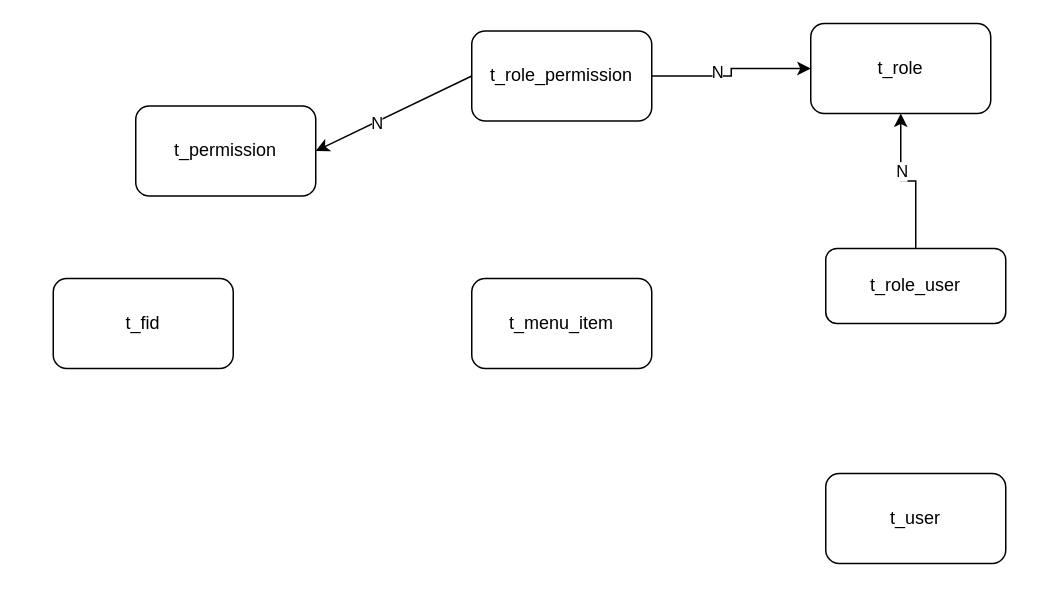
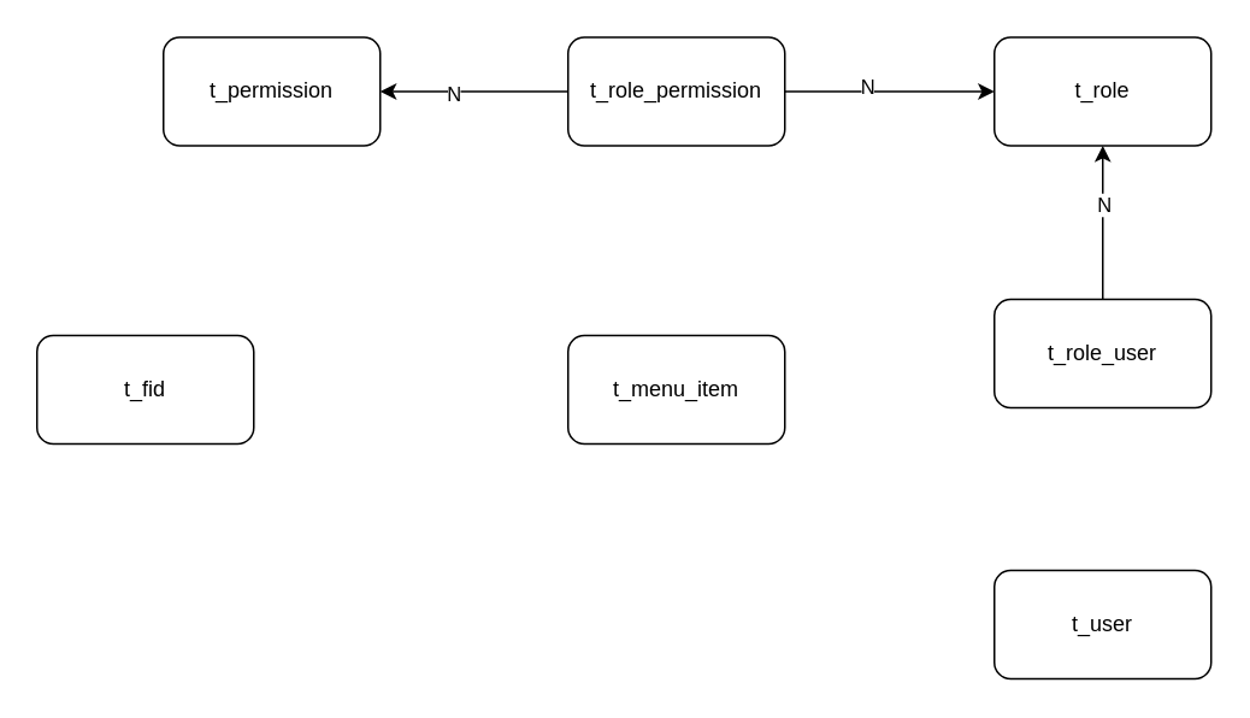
- <mxCell id="4" value="t_role" style="rounded=1;whiteSpace=wrap;html=1;" parent="1" vertex="1"><mxGeometry x="540" y="15" width="120" height="60" as="geometry" /></mxCell>
+ <mxCell id="4" value="t_role" style="rounded=1;whiteSpace=wrap;html=1;" parent="1" vertex="1"><mxGeometry x="550" y="20" width="120" height="60" as="geometry" /></mxCell>
- <mxCell id="8" value="t_permission" style="rounded=1;whiteSpace=wrap;html=1;" parent="1" vertex="1"><mxGeometry x="90" y="70" width="120" height="60" as="geometry" /></mxCell>
+ <mxCell id="8" value="t_permission" style="rounded=1;whiteSpace=wrap;html=1;" parent="1" vertex="1"><mxGeometry x="90" y="20" width="120" height="60" as="geometry" /></mxCell>
- <mxCell id="7" value="t_role_user" style="rounded=1;whiteSpace=wrap;html=1;" parent="1" vertex="1"><mxGeometry x="550" y="165" width="120" height="50" as="geometry" /></mxCell>
+ <mxCell id="7" value="t_role_user" style="rounded=1;whiteSpace=wrap;html=1;" parent="1" vertex="1"><mxGeometry x="550" y="165" width="120" height="60" as="geometry" /></mxCell>
- <mxCell id="2" value="t_fid" style="rounded=1;whiteSpace=wrap;html=1;" parent="1" vertex="1"><mxGeometry x="35" y="185" width="120" height="60" as="geometry" /></mxCell>
+ <mxCell id="2" value="t_fid" style="rounded=1;whiteSpace=wrap;html=1;" parent="1" vertex="1"><mxGeometry x="20" y="185" width="120" height="60" as="geometry" /></mxCell>
